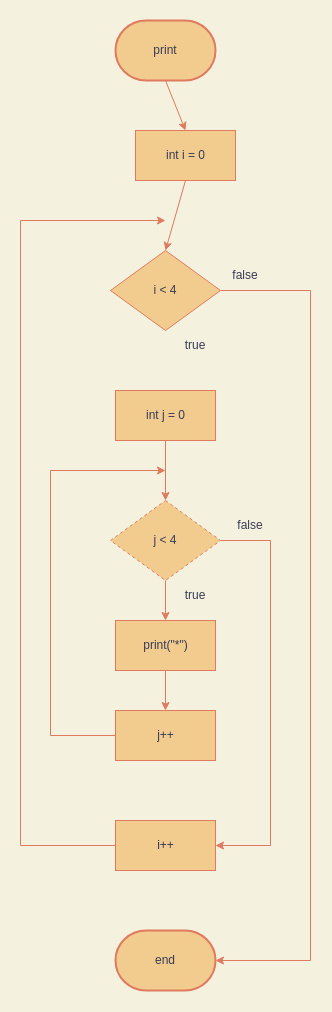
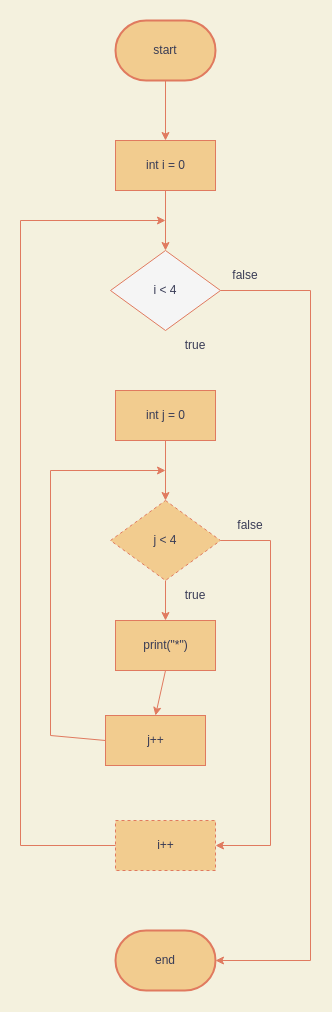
- <mxCell id="2" value="print" style="strokeWidth=2;html=1;shape=mxgraph.flowchart.terminator;whiteSpace=wrap;fillColor=#F2CC8F;strokeColor=#E07A5F;fontColor=#393C56;" vertex="1" parent="1"><mxGeometry x="115" width="100" height="60" as="geometry" y="20" /></mxCell>
+ <mxCell id="2" value="start" style="strokeWidth=2;html=1;shape=mxgraph.flowchart.terminator;whiteSpace=wrap;fillColor=#F2CC8F;strokeColor=#E07A5F;fontColor=#393C56;" vertex="1" parent="1"><mxGeometry x="115" width="100" height="60" as="geometry" y="20" /></mxCell>
- <mxCell id="4" value="int i = 0" style="html=1;dashed=0;whitespace=wrap;fillColor=#F2CC8F;strokeColor=#E07A5F;fontColor=#393C56;" vertex="1" parent="1"><mxGeometry x="135" y="130" width="100" height="50" as="geometry" /></mxCell>
+ <mxCell id="4" value="int i = 0" style="html=1;dashed=0;whitespace=wrap;fillColor=#F2CC8F;strokeColor=#E07A5F;fontColor=#393C56;" vertex="1" parent="1"><mxGeometry x="115" y="140" width="100" height="50" as="geometry" /></mxCell>
- <mxCell id="5" value="i &amp;lt; 4" style="rhombus;whiteSpace=wrap;html=1;fillColor=#F2CC8F;strokeColor=#E07A5F;fontColor=#393C56;" vertex="1" parent="1"><mxGeometry x="110" y="250" width="110" height="80" as="geometry" /></mxCell>
+ <mxCell id="5" value="i &amp;lt; 4" style="rhombus;whiteSpace=wrap;html=1;fillColor=#f5f5f5;strokeColor=#E07A5F;fontColor=#393C56;" vertex="1" parent="1"><mxGeometry x="110" y="250" width="110" height="80" as="geometry" /></mxCell>
- <mxCell id="9" value="j++" style="html=1;dashed=0;whitespace=wrap;fillColor=#F2CC8F;strokeColor=#E07A5F;fontColor=#393C56;" vertex="1" parent="1"><mxGeometry x="115" y="710" width="100" height="50" as="geometry" /></mxCell>
+ <mxCell id="9" value="j++" style="html=1;dashed=0;whitespace=wrap;fillColor=#F2CC8F;strokeColor=#E07A5F;fontColor=#393C56;" vertex="1" parent="1"><mxGeometry x="105" y="715" width="100" height="50" as="geometry" /></mxCell>
- <mxCell id="8" value="i++" style="html=1;dashed=0;whitespace=wrap;fillColor=#F2CC8F;strokeColor=#E07A5F;fontColor=#393C56;" vertex="1" parent="1"><mxGeometry x="115" y="820" width="100" height="50" as="geometry" /></mxCell>
+ <mxCell id="8" value="i++" style="html=1;dashed=1;whitespace=wrap;fillColor=#F2CC8F;strokeColor=#E07A5F;fontColor=#393C56;" vertex="1" parent="1"><mxGeometry x="115" y="820" width="100" height="50" as="geometry" /></mxCell>
